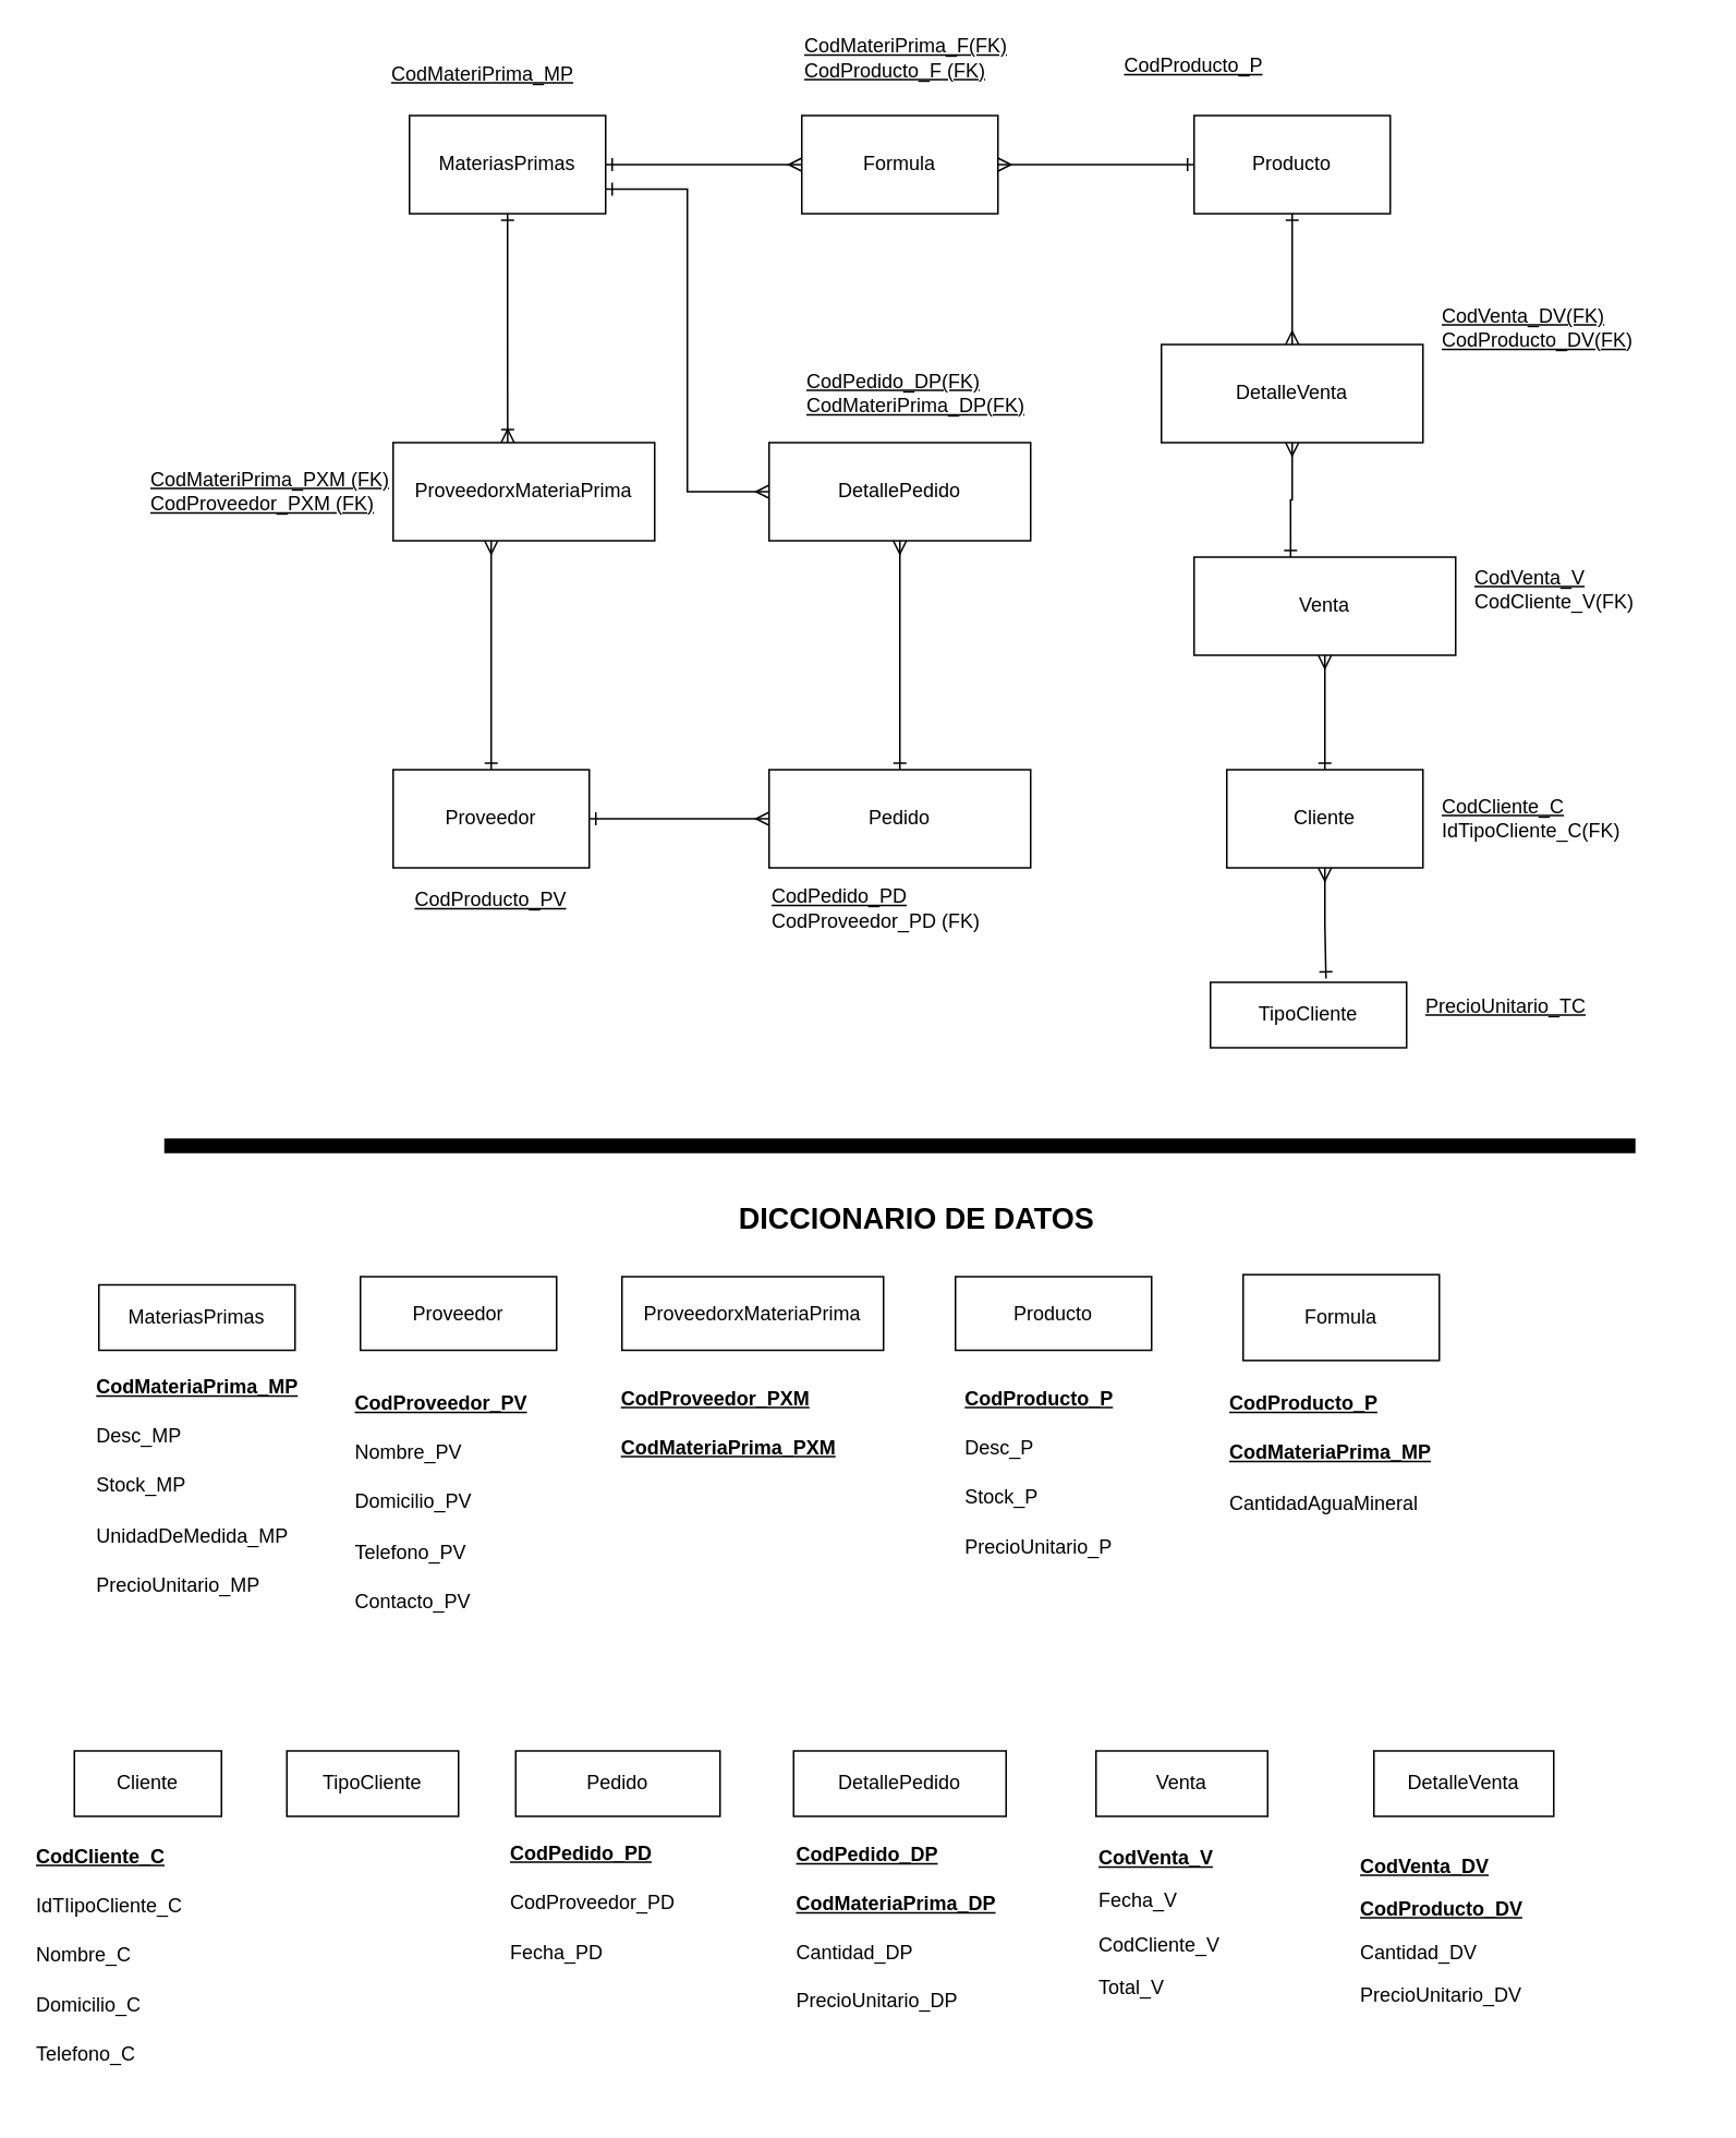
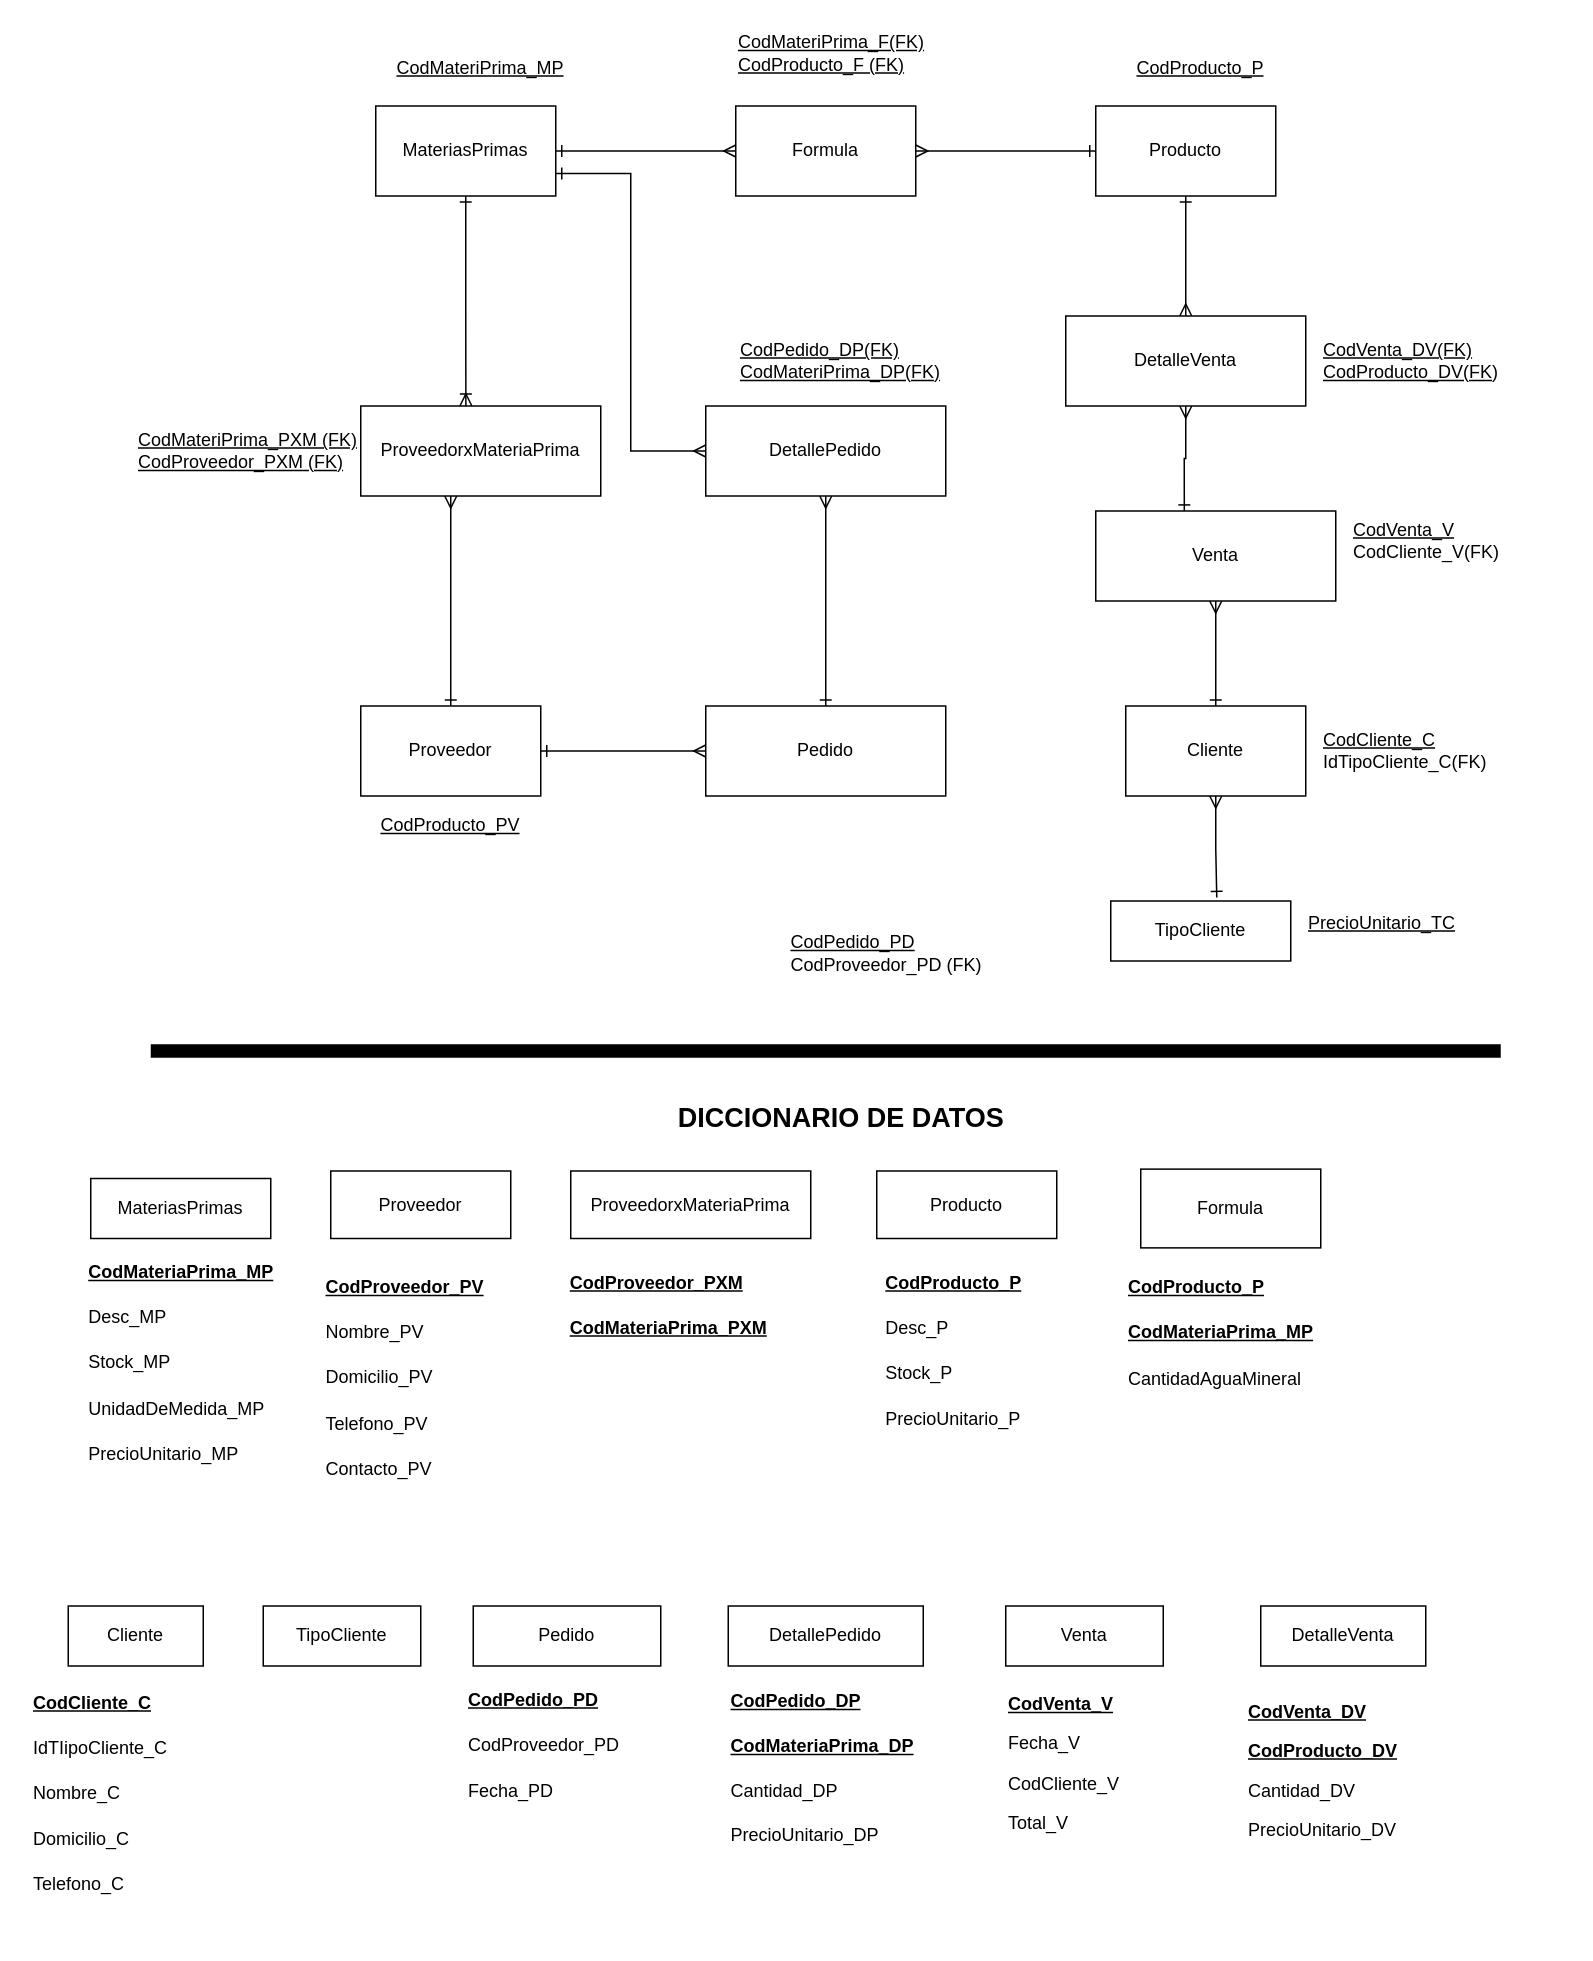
- <mxCell id="22" value="&lt;u&gt;CodProducto_P&lt;/u&gt;" style="text;html=1;align=center;verticalAlign=middle;whiteSpace=wrap;rounded=0;" vertex="1" parent="1"><mxGeometry x="660" y="25" width="140" height="30" as="geometry" /></mxCell>
+ <mxCell id="22" value="&lt;u&gt;CodProducto_P&lt;/u&gt;" style="text;html=1;align=center;verticalAlign=middle;whiteSpace=wrap;rounded=0;" vertex="1" parent="1"><mxGeometry x="730" y="30" width="140" height="30" as="geometry" /></mxCell>
- <mxCell id="21" value="&lt;u&gt;CodMateriPrima_MP&lt;/u&gt;" style="text;html=1;align=center;verticalAlign=middle;whiteSpace=wrap;rounded=0;" vertex="1" parent="1"><mxGeometry x="225" y="30" width="140" height="30" as="geometry" /></mxCell>
+ <mxCell id="21" value="&lt;u&gt;CodMateriPrima_MP&lt;/u&gt;" style="text;html=1;align=center;verticalAlign=middle;whiteSpace=wrap;rounded=0;" vertex="1" parent="1"><mxGeometry x="250" y="30" width="140" height="30" as="geometry" /></mxCell>
- <mxCell id="31" value="&lt;div&gt;&lt;u&gt;CodVenta_DV(FK)&lt;/u&gt;&lt;/div&gt;&lt;u&gt;CodProducto_DV(FK&lt;/u&gt;)" style="text;html=1;align=left;verticalAlign=middle;whiteSpace=wrap;rounded=0;" vertex="1" parent="1"><mxGeometry x="880" y="180" width="140" height="40" as="geometry" /></mxCell>
+ <mxCell id="31" value="&lt;div&gt;&lt;u&gt;CodVenta_DV(FK)&lt;/u&gt;&lt;/div&gt;&lt;u&gt;CodProducto_DV(FK&lt;/u&gt;)" style="text;html=1;align=left;verticalAlign=middle;whiteSpace=wrap;rounded=0;" vertex="1" parent="1"><mxGeometry x="880" y="220" width="140" height="40" as="geometry" /></mxCell>
- <mxCell id="26" value="&lt;div&gt;&lt;u&gt;CodPedido_PD&lt;/u&gt;&lt;/div&gt;CodProveedor_PD (FK)" style="text;html=1;align=left;verticalAlign=middle;whiteSpace=wrap;rounded=0;" vertex="1" parent="1"><mxGeometry x="470" y="540" width="140" height="30" as="geometry" /></mxCell>
+ <mxCell id="26" value="&lt;div&gt;&lt;u&gt;CodPedido_PD&lt;/u&gt;&lt;/div&gt;CodProveedor_PD (FK)" style="text;html=1;align=left;verticalAlign=middle;whiteSpace=wrap;rounded=0;" vertex="1" parent="1"><mxGeometry x="525" y="620" width="140" height="30" as="geometry" /></mxCell>
